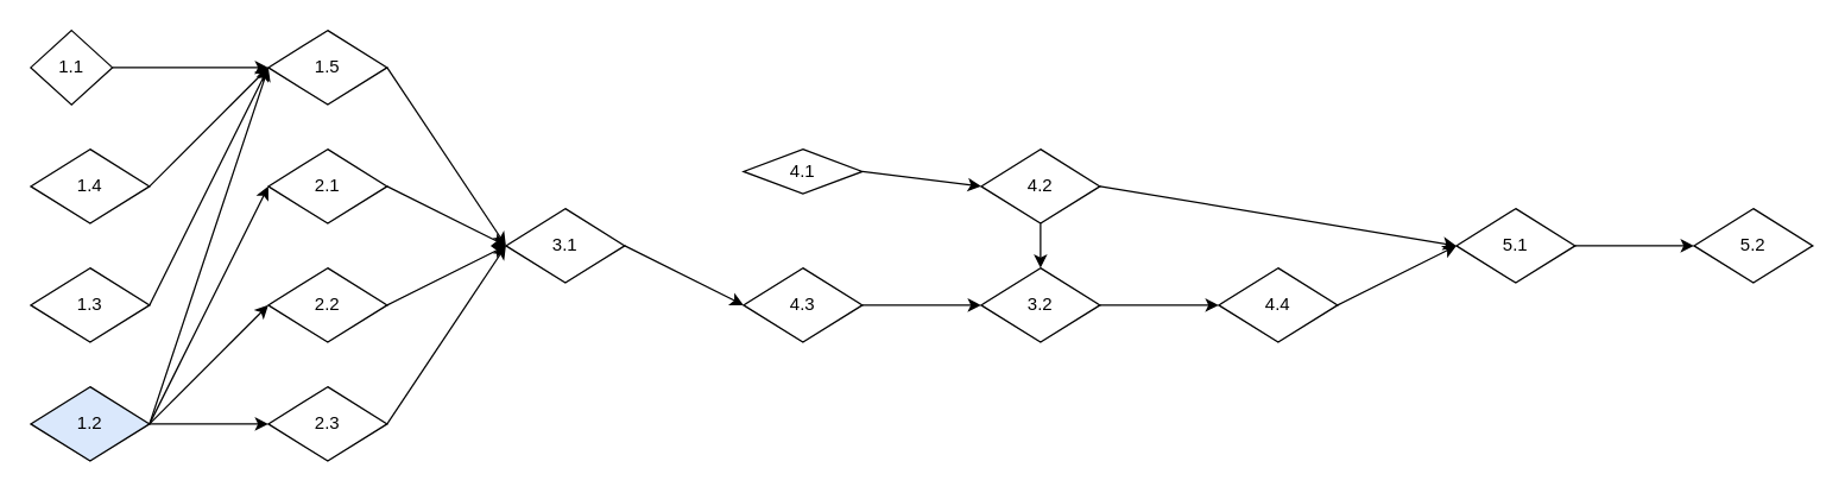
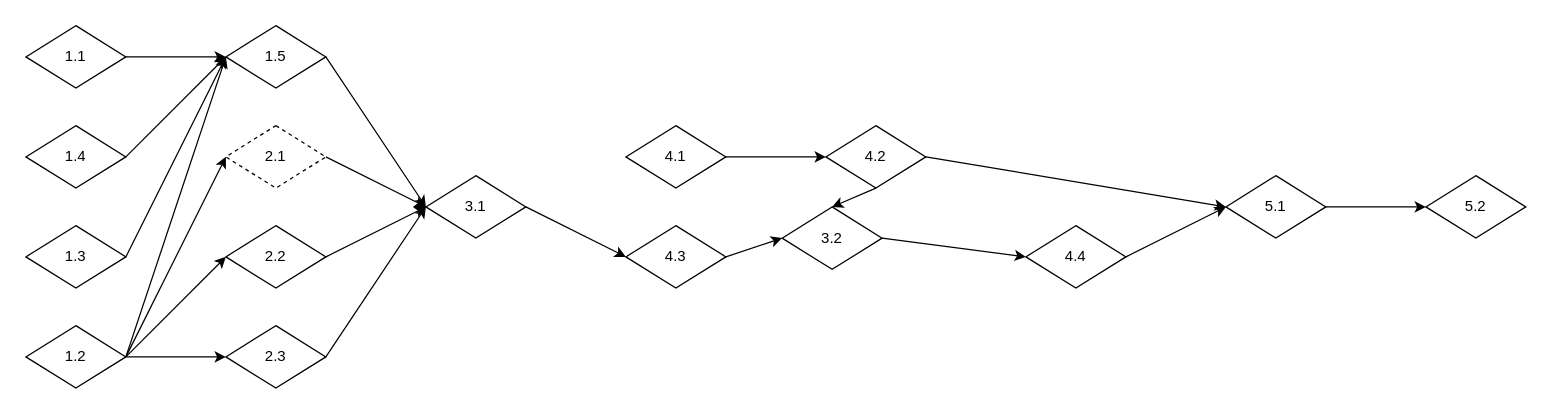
- <mxCell id="2" value="1.1" style="rhombus;whiteSpace=wrap;html=1;" vertex="1" parent="1"><mxGeometry x="20" y="20" width="55" height="50" as="geometry" /></mxCell>
+ <mxCell id="2" value="1.1" style="rhombus;whiteSpace=wrap;html=1;" vertex="1" parent="1"><mxGeometry x="20" y="20" width="80" height="50" as="geometry" /></mxCell>
- <mxCell id="11" value="4.1" style="rhombus;whiteSpace=wrap;html=1;" vertex="1" parent="1"><mxGeometry x="500" y="100" width="80" height="30" as="geometry" /></mxCell>
+ <mxCell id="11" value="4.1" style="rhombus;whiteSpace=wrap;html=1;" vertex="1" parent="1"><mxGeometry x="500" y="100" width="80" height="50" as="geometry" /></mxCell>
- <mxCell id="3" value="2.1" style="rhombus;whiteSpace=wrap;html=1;" vertex="1" parent="1"><mxGeometry x="180" y="100" width="80" height="50" as="geometry" /></mxCell>
+ <mxCell id="3" value="2.1" style="rhombus;whiteSpace=wrap;html=1;dashed=1;" vertex="1" parent="1"><mxGeometry x="180" y="100" width="80" height="50" as="geometry" /></mxCell>
- <mxCell id="14" value="3.2" style="rhombus;whiteSpace=wrap;html=1;" vertex="1" parent="1"><mxGeometry x="660" y="180" width="80" height="50" as="geometry" /></mxCell>
+ <mxCell id="14" value="3.2" style="rhombus;whiteSpace=wrap;html=1;" vertex="1" parent="1"><mxGeometry x="625" y="165" width="80" height="50" as="geometry" /></mxCell>
- <mxCell id="7" value="1.2" style="rhombus;whiteSpace=wrap;html=1;fillColor=#dae8fc;" vertex="1" parent="1"><mxGeometry x="20" y="260" width="80" height="50" as="geometry" /></mxCell>
+ <mxCell id="7" value="1.2" style="rhombus;whiteSpace=wrap;html=1;" vertex="1" parent="1"><mxGeometry x="20" y="260" width="80" height="50" as="geometry" /></mxCell>
